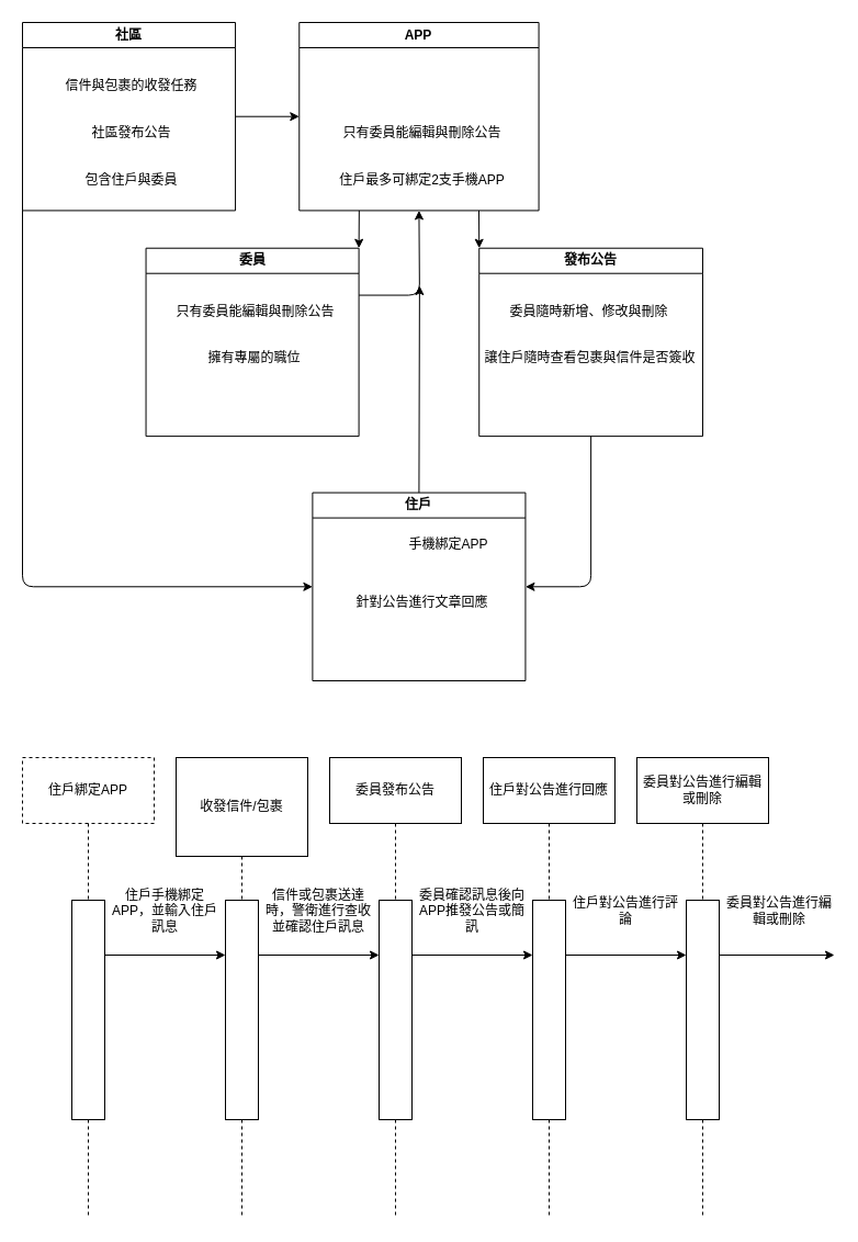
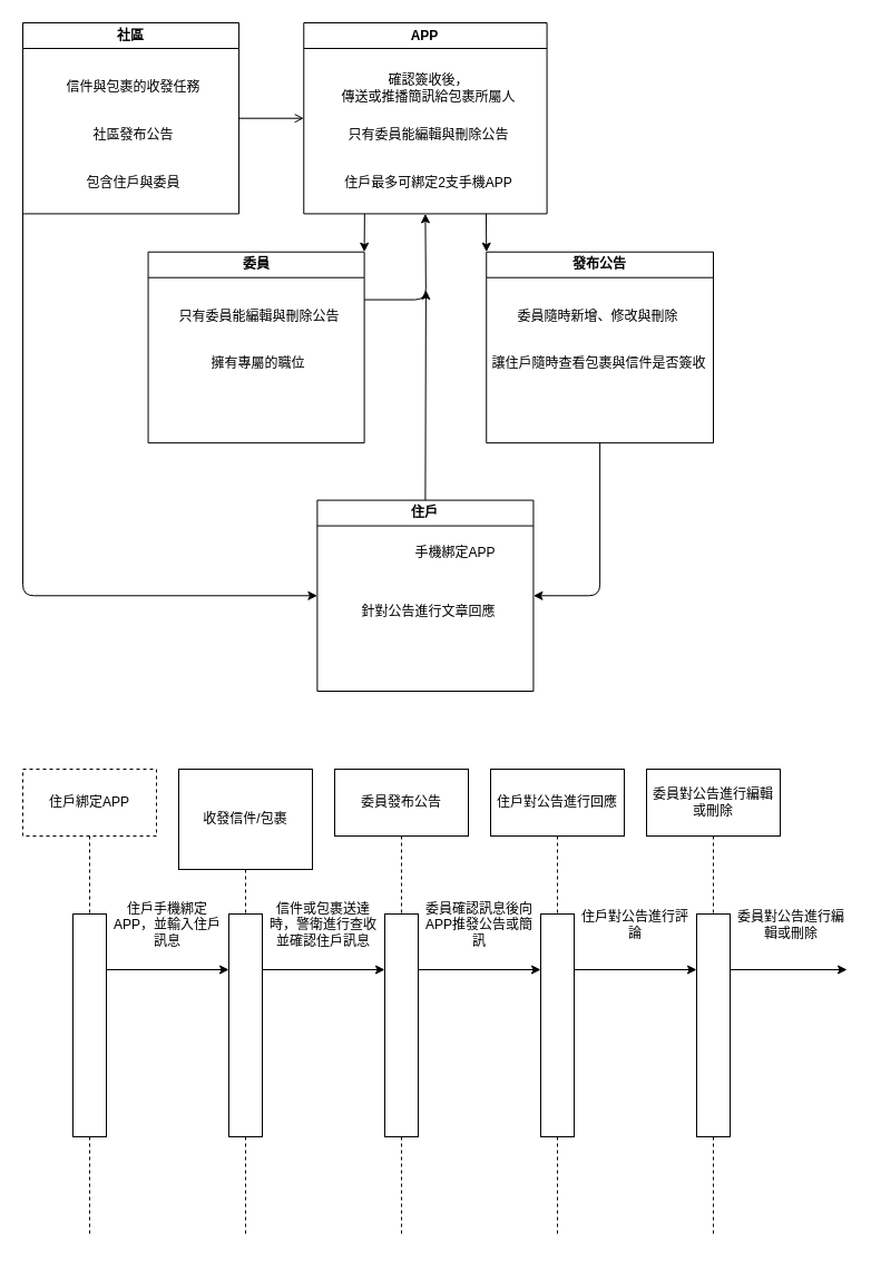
+ <mxCell id="22" value="確認簽收後，&lt;br&gt;傳送或推播簡訊給包裹所屬人" style="text;html=1;align=center;verticalAlign=middle;resizable=0;points=[];autosize=1;strokeColor=none;fillColor=none;" parent="21" vertex="1"><mxGeometry x="21.831" y="38.571" width="180" height="40" as="geometry" /></mxCell>
- <mxCell id="25" style="edgeStyle=none;html=1;exitX=1;exitY=0.5;exitDx=0;exitDy=0;entryX=0;entryY=0.5;entryDx=0;entryDy=0;" parent="2" source="6" target="21" edge="1"><mxGeometry relative="1" as="geometry" /></mxCell>
+ <mxCell id="25" style="edgeStyle=none;html=1;exitX=1;exitY=0.5;exitDx=0;exitDy=0;entryX=0;entryY=0.5;entryDx=0;entryDy=0;endArrow=open;" parent="2" source="6" target="21" edge="1"><mxGeometry relative="1" as="geometry" /></mxCell>
